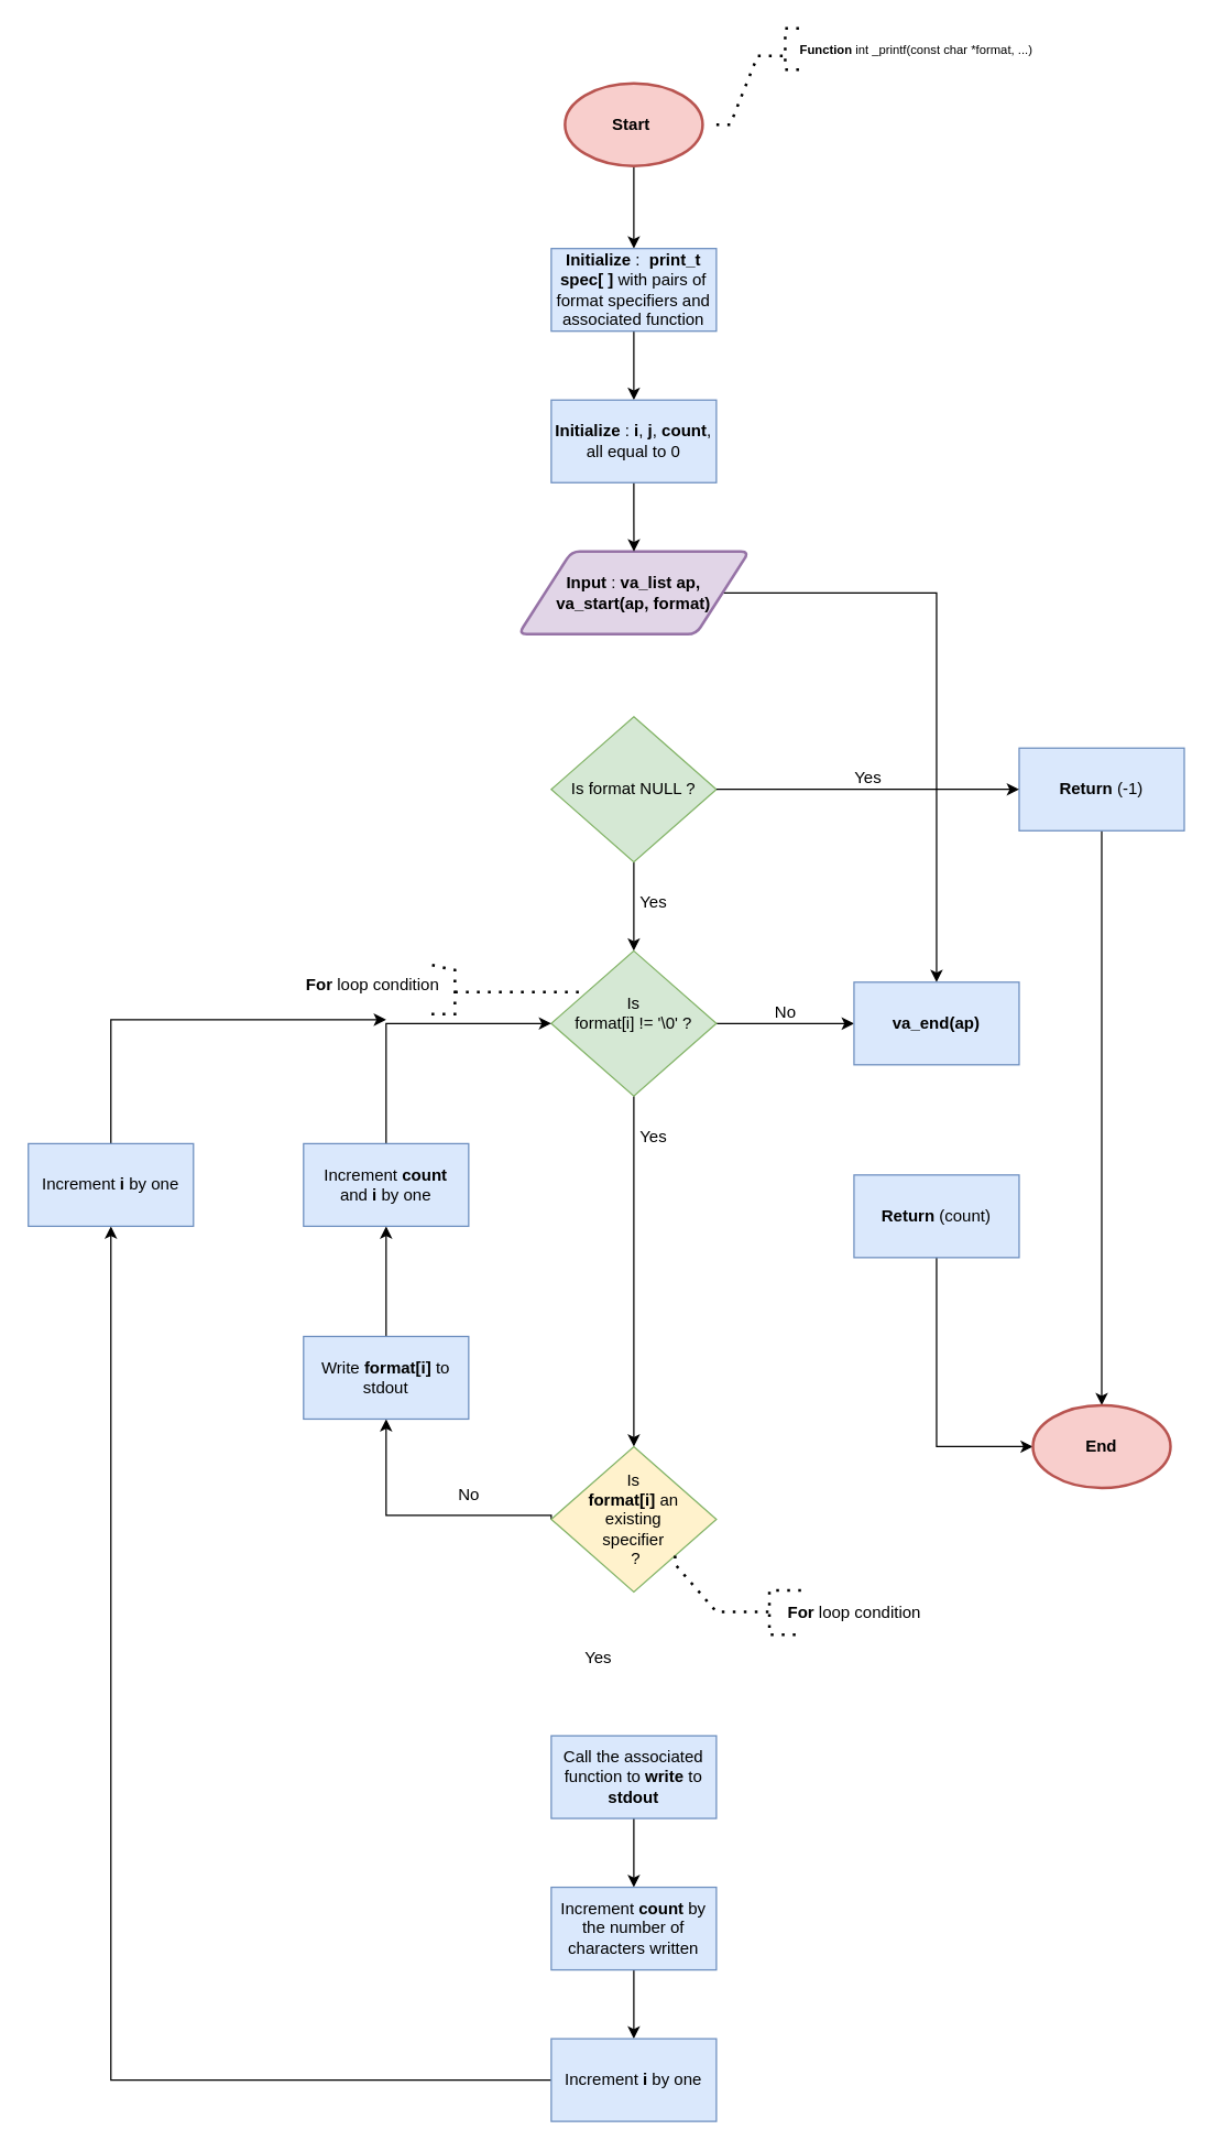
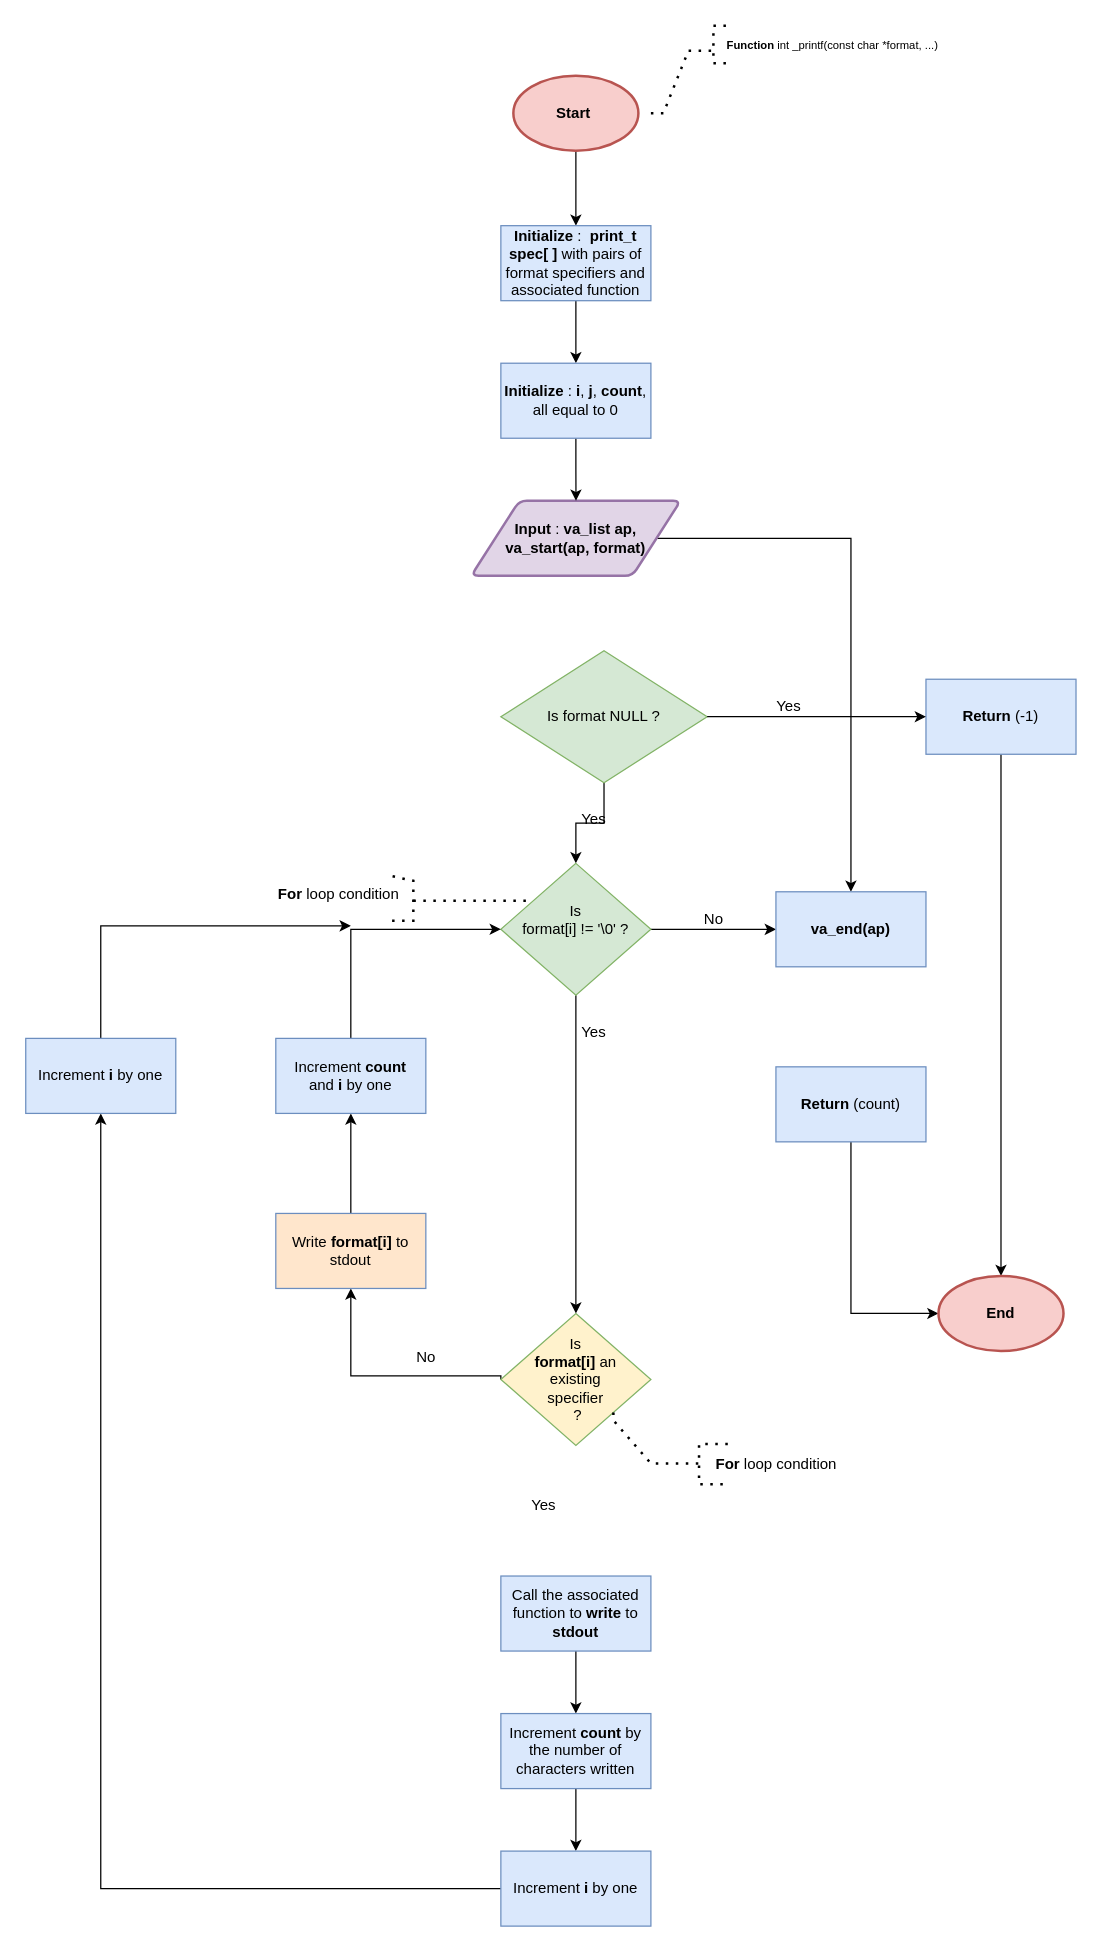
- <mxCell id="14" value="Is format NULL ?" style="rhombus;whiteSpace=wrap;html=1;fillColor=#d5e8d4;strokeColor=#82b366;" vertex="1" parent="1"><mxGeometry x="400" y="520" width="120" height="105.5" as="geometry" /></mxCell>
+ <mxCell id="14" value="Is format NULL ?" style="rhombus;whiteSpace=wrap;html=1;fillColor=#d5e8d4;strokeColor=#82b366;" vertex="1" parent="1"><mxGeometry x="400" y="520" width="165" height="105.5" as="geometry" /></mxCell>
- <mxCell id="44" value="Write &lt;b&gt;format[i]&lt;/b&gt; to stdout" style="rounded=0;whiteSpace=wrap;html=1;fillColor=#dae8fc;strokeColor=#6c8ebf;" vertex="1" parent="1"><mxGeometry x="220" y="970" width="120" height="60" as="geometry" /></mxCell>
+ <mxCell id="44" value="Write &lt;b&gt;format[i]&lt;/b&gt; to stdout" style="rounded=0;whiteSpace=wrap;html=1;fillColor=#ffe6cc;strokeColor=#6c8ebf;" vertex="1" parent="1"><mxGeometry x="220" y="970" width="120" height="60" as="geometry" /></mxCell>
